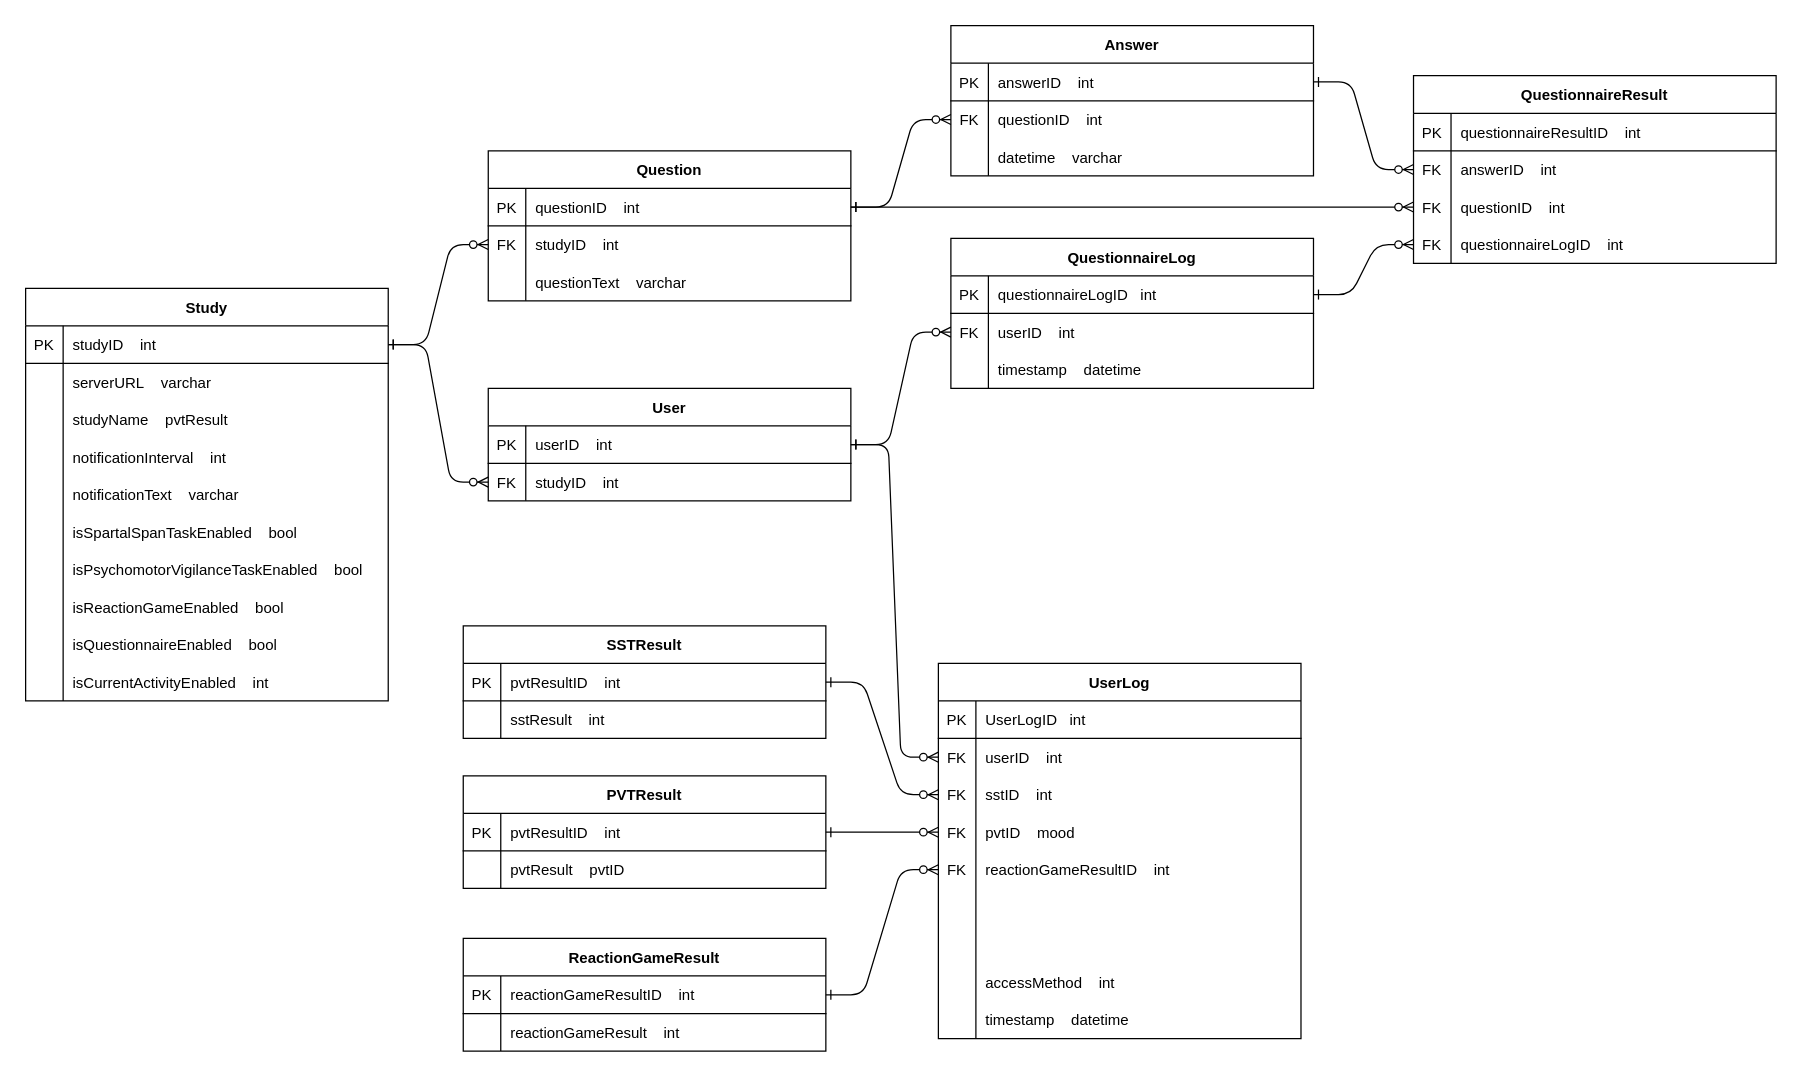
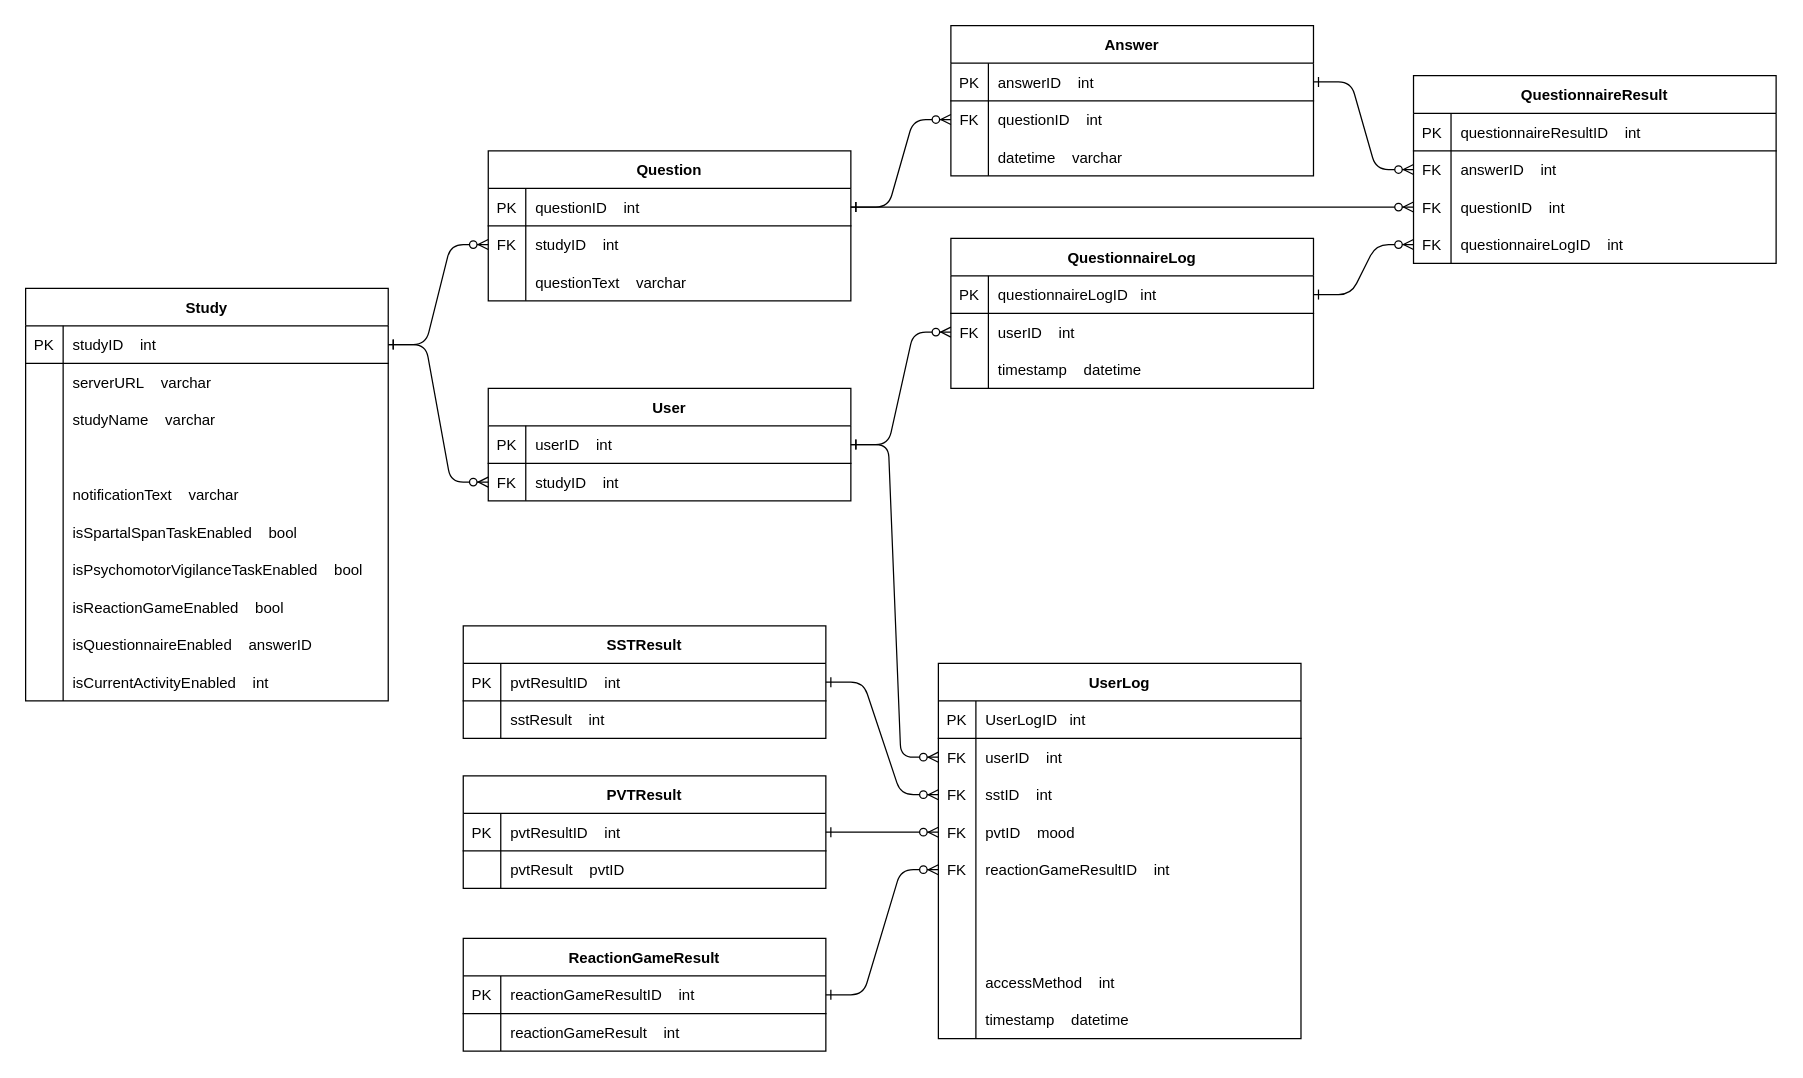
- <mxCell id="18" value="studyName    pvtResult" style="shape=partialRectangle;overflow=hidden;connectable=0;fillColor=none;top=0;left=0;bottom=0;right=0;align=left;spacingLeft=6;" parent="16" vertex="1"><mxGeometry x="30" width="260" height="30" as="geometry" /></mxCell>
+ <mxCell id="18" value="studyName    varchar" style="shape=partialRectangle;overflow=hidden;connectable=0;fillColor=none;top=0;left=0;bottom=0;right=0;align=left;spacingLeft=6;" parent="16" vertex="1"><mxGeometry x="30" width="260" height="30" as="geometry" /></mxCell>
- <mxCell id="21" value="notificationInterval    int" style="shape=partialRectangle;overflow=hidden;connectable=0;fillColor=none;top=0;left=0;bottom=0;right=0;align=left;spacingLeft=6;" parent="19" vertex="1"><mxGeometry x="30" width="260" height="30" as="geometry" /></mxCell>
- <mxCell id="36" value="isQuestionnaireEnabled    bool" style="shape=partialRectangle;overflow=hidden;connectable=0;fillColor=none;top=0;left=0;bottom=0;right=0;align=left;spacingLeft=6;" vertex="1" parent="34"><mxGeometry x="30" width="260" height="30" as="geometry" /></mxCell>
+ <mxCell id="36" value="isQuestionnaireEnabled    answerID" style="shape=partialRectangle;overflow=hidden;connectable=0;fillColor=none;top=0;left=0;bottom=0;right=0;align=left;spacingLeft=6;" vertex="1" parent="34"><mxGeometry x="30" width="260" height="30" as="geometry" /></mxCell>
